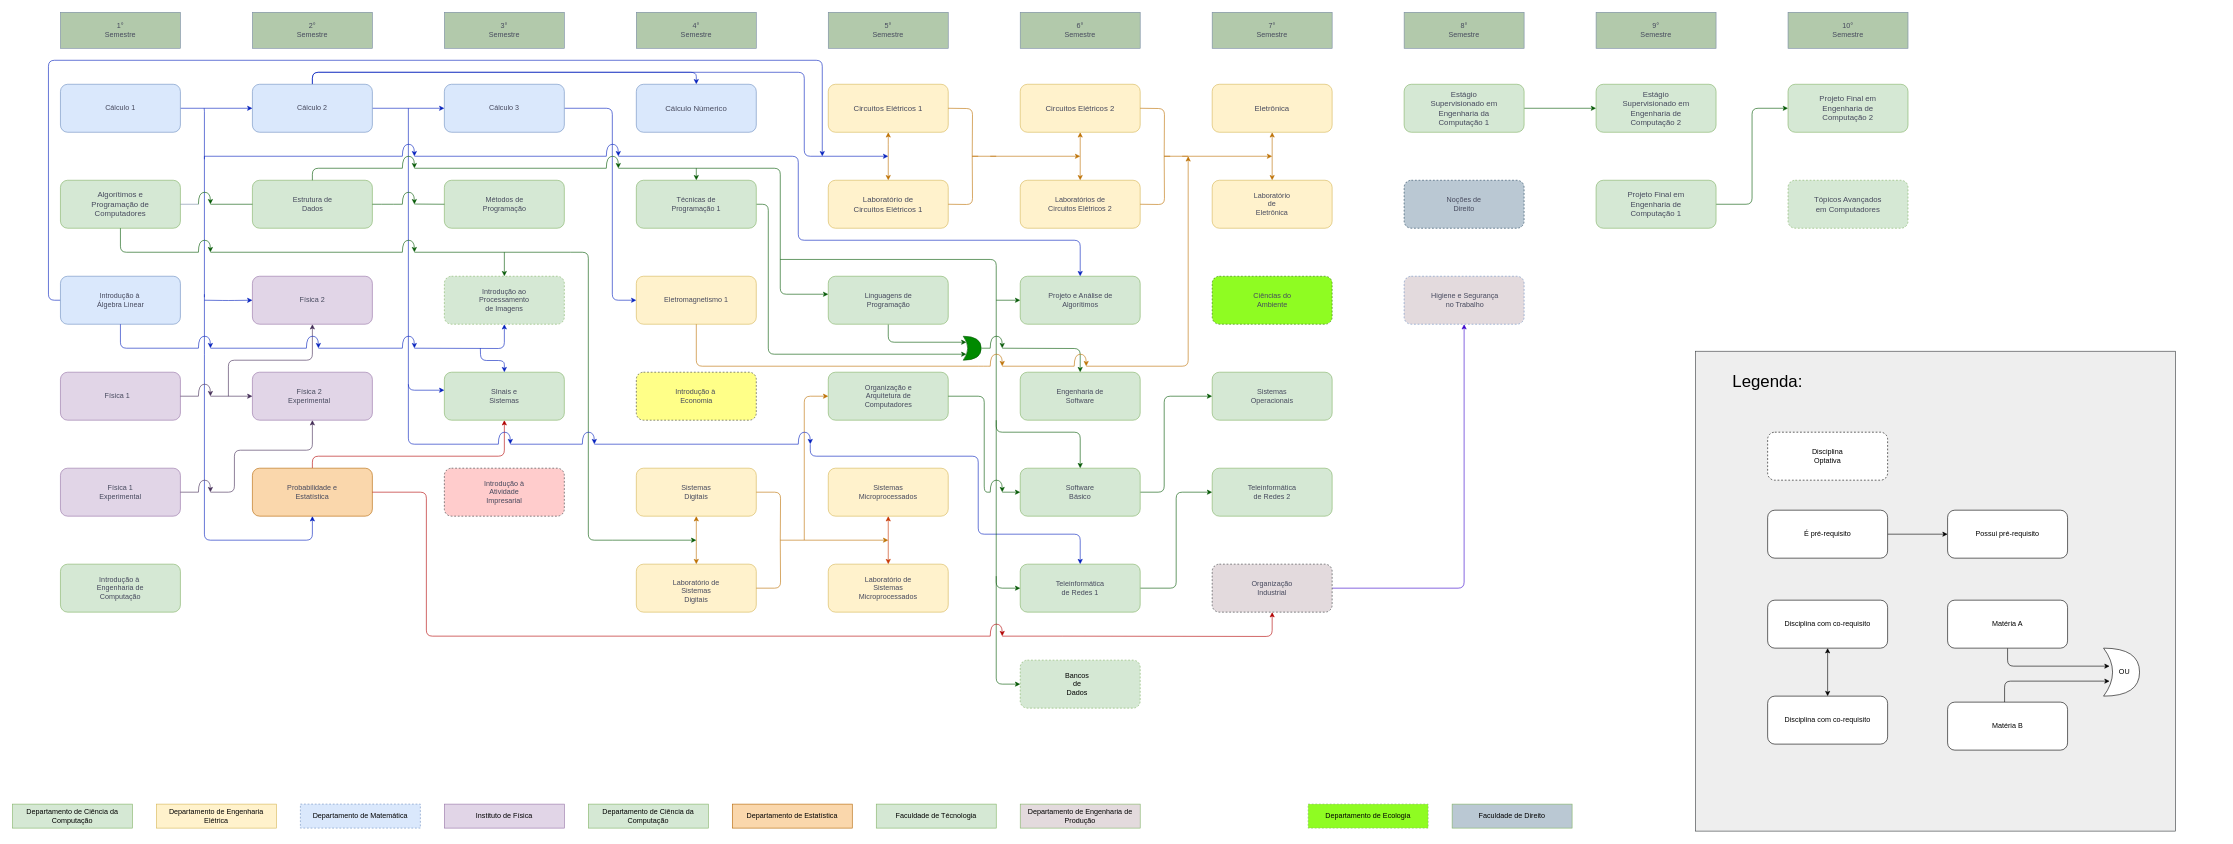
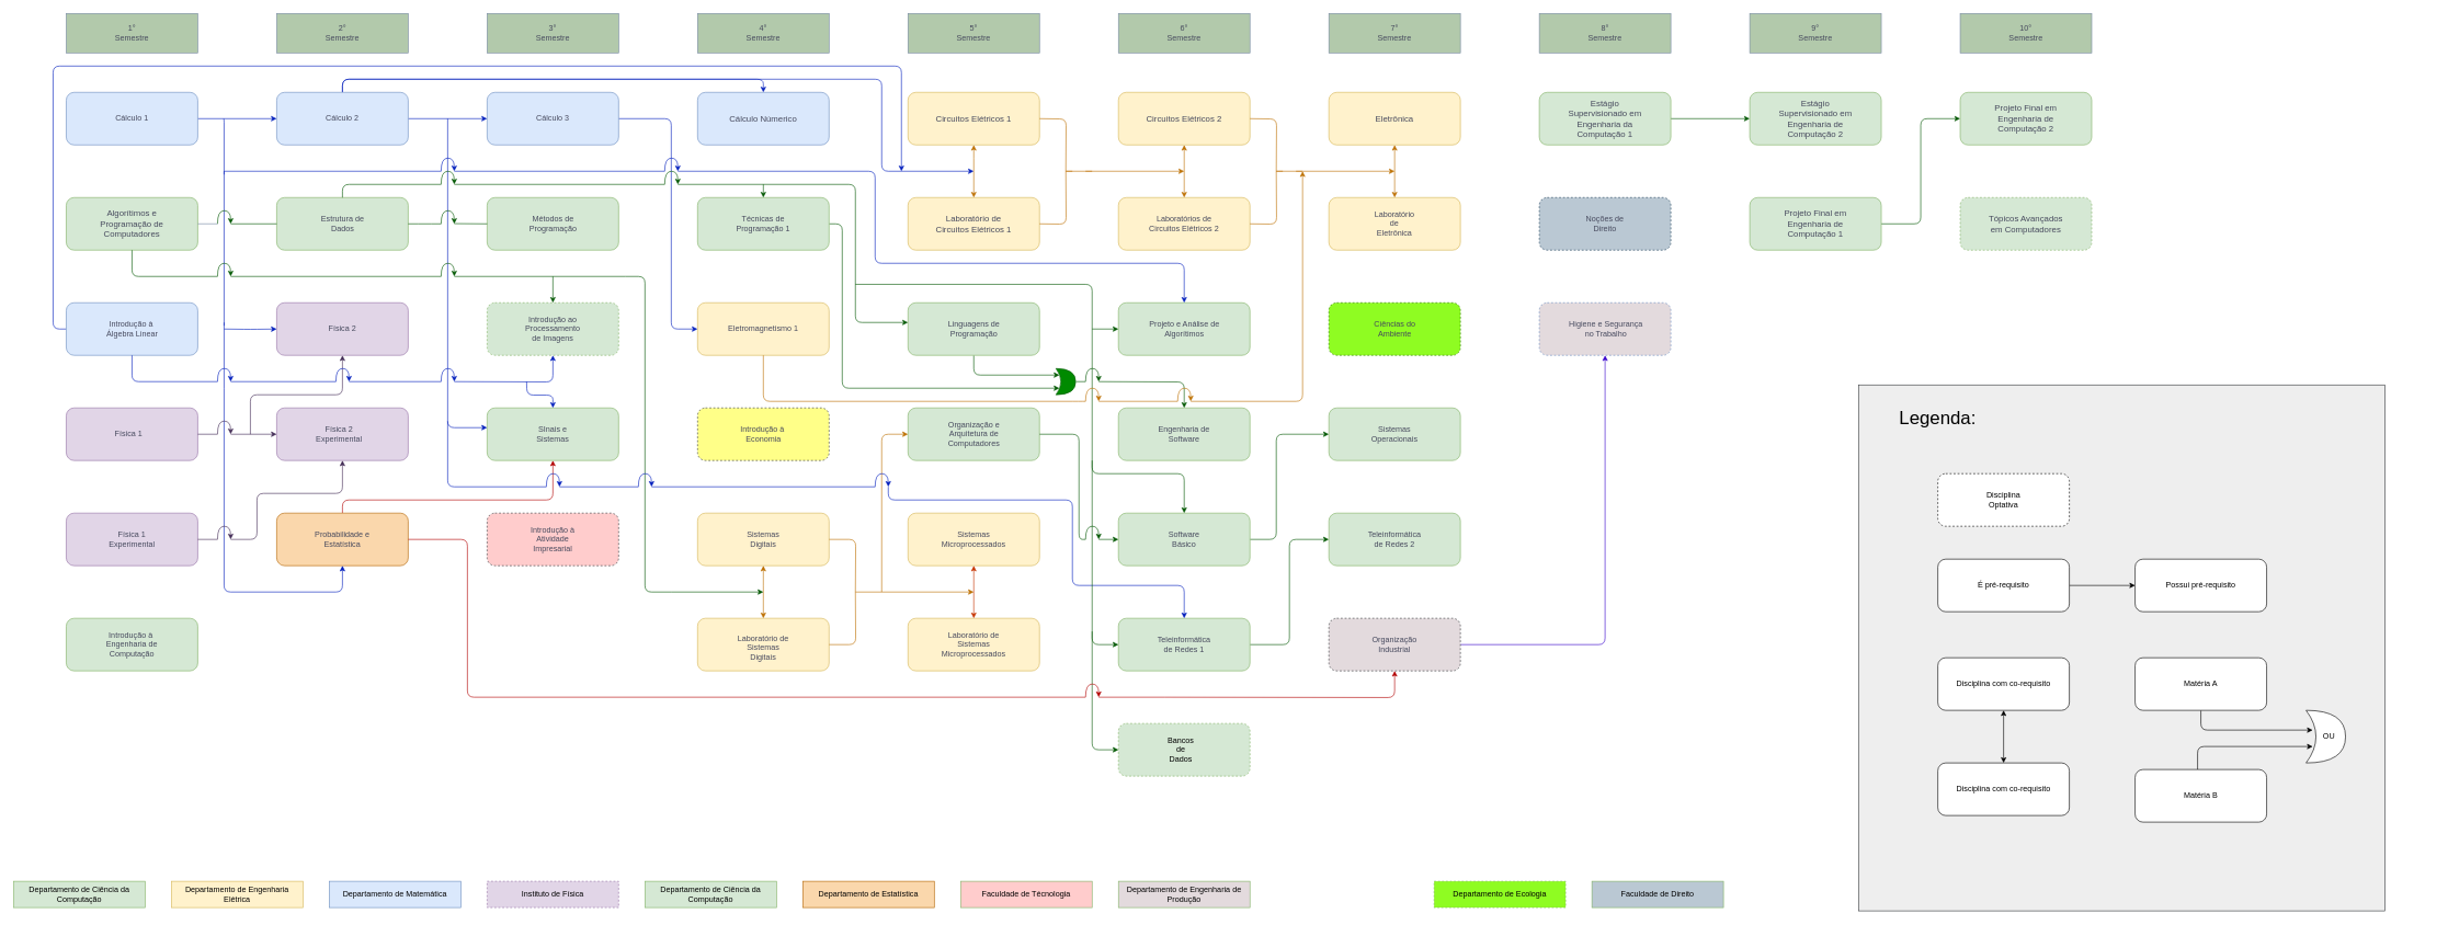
- <mxCell id="252" value="Departamento de Matemática" style="rounded=0;whiteSpace=wrap;html=1;fillColor=#dae8fc;strokeColor=#6c8ebf;dashed=1;" parent="1" vertex="1"><mxGeometry x="500" y="1340" width="200" height="40" as="geometry" /></mxCell>
+ <mxCell id="252" value="Departamento de Matemática" style="rounded=0;whiteSpace=wrap;html=1;fillColor=#dae8fc;strokeColor=#6c8ebf;" parent="1" vertex="1"><mxGeometry x="500" y="1340" width="200" height="40" as="geometry" /></mxCell>
- <mxCell id="253" value="Instituto de Física" style="rounded=0;whiteSpace=wrap;html=1;fillColor=#e1d5e7;strokeColor=#9673a6;" parent="1" vertex="1"><mxGeometry x="740" y="1340" width="200" height="40" as="geometry" /></mxCell>
+ <mxCell id="253" value="Instituto de Física" style="rounded=0;whiteSpace=wrap;html=1;fillColor=#e1d5e7;strokeColor=#9673a6;dashed=1;" parent="1" vertex="1"><mxGeometry x="740" y="1340" width="200" height="40" as="geometry" /></mxCell>
- <mxCell id="256" value="Faculdade de Técnologia" style="rounded=0;whiteSpace=wrap;html=1;strokeColor=#82b366;fillColor=#d5e8d4;" parent="1" vertex="1"><mxGeometry x="1460" y="1340" width="200" height="40" as="geometry" /></mxCell>
+ <mxCell id="256" value="Faculdade de Técnologia" style="rounded=0;whiteSpace=wrap;html=1;strokeColor=#82b366;fillColor=#FFCCCC;" parent="1" vertex="1"><mxGeometry x="1460" y="1340" width="200" height="40" as="geometry" /></mxCell>
